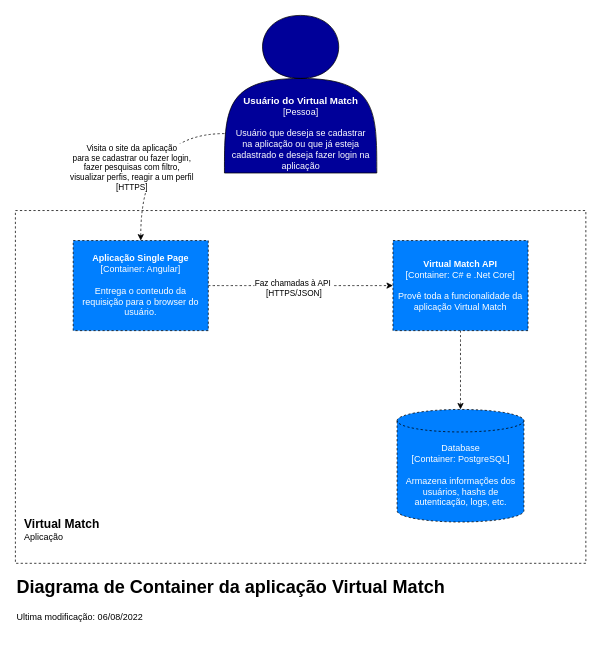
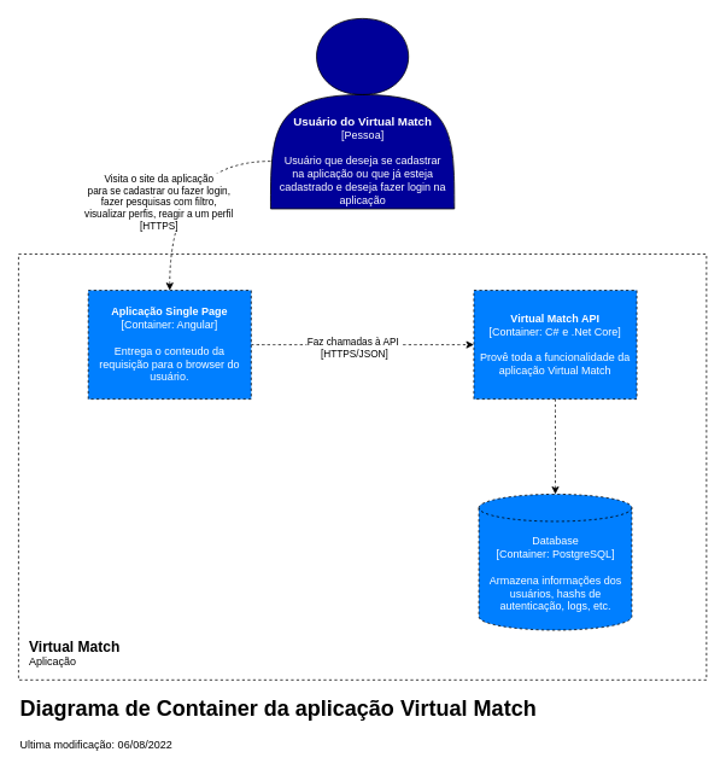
- <mxCell id="13" value="&lt;p style=&quot;line-height: 0.6;&quot;&gt;&lt;font style=&quot;font-size: 16px;&quot;&gt;Virtual Match&lt;br&gt;&lt;/font&gt;&lt;font style=&quot;font-size: 12px; font-weight: normal; line-height: 1.1;&quot;&gt;Aplicação&lt;/font&gt;&lt;/p&gt;" style="text;strokeColor=none;fillColor=none;html=1;fontSize=24;fontStyle=1;verticalAlign=middle;align=left;" vertex="1" parent="1"><mxGeometry x="30" y="685" width="110" height="40" as="geometry" /></mxCell>
+ <mxCell id="13" value="&lt;p style=&quot;line-height: 0.6;&quot;&gt;&lt;font style=&quot;font-size: 16px;&quot;&gt;Virtual Match&lt;br&gt;&lt;/font&gt;&lt;font style=&quot;font-size: 12px; font-weight: normal; line-height: 1.1;&quot;&gt;Aplicação&lt;/font&gt;&lt;/p&gt;" style="text;strokeColor=none;fillColor=none;html=1;fontSize=24;fontStyle=1;verticalAlign=middle;align=left;" vertex="1" parent="1"><mxGeometry x="30" y="700" width="110" height="40" as="geometry" /></mxCell>
